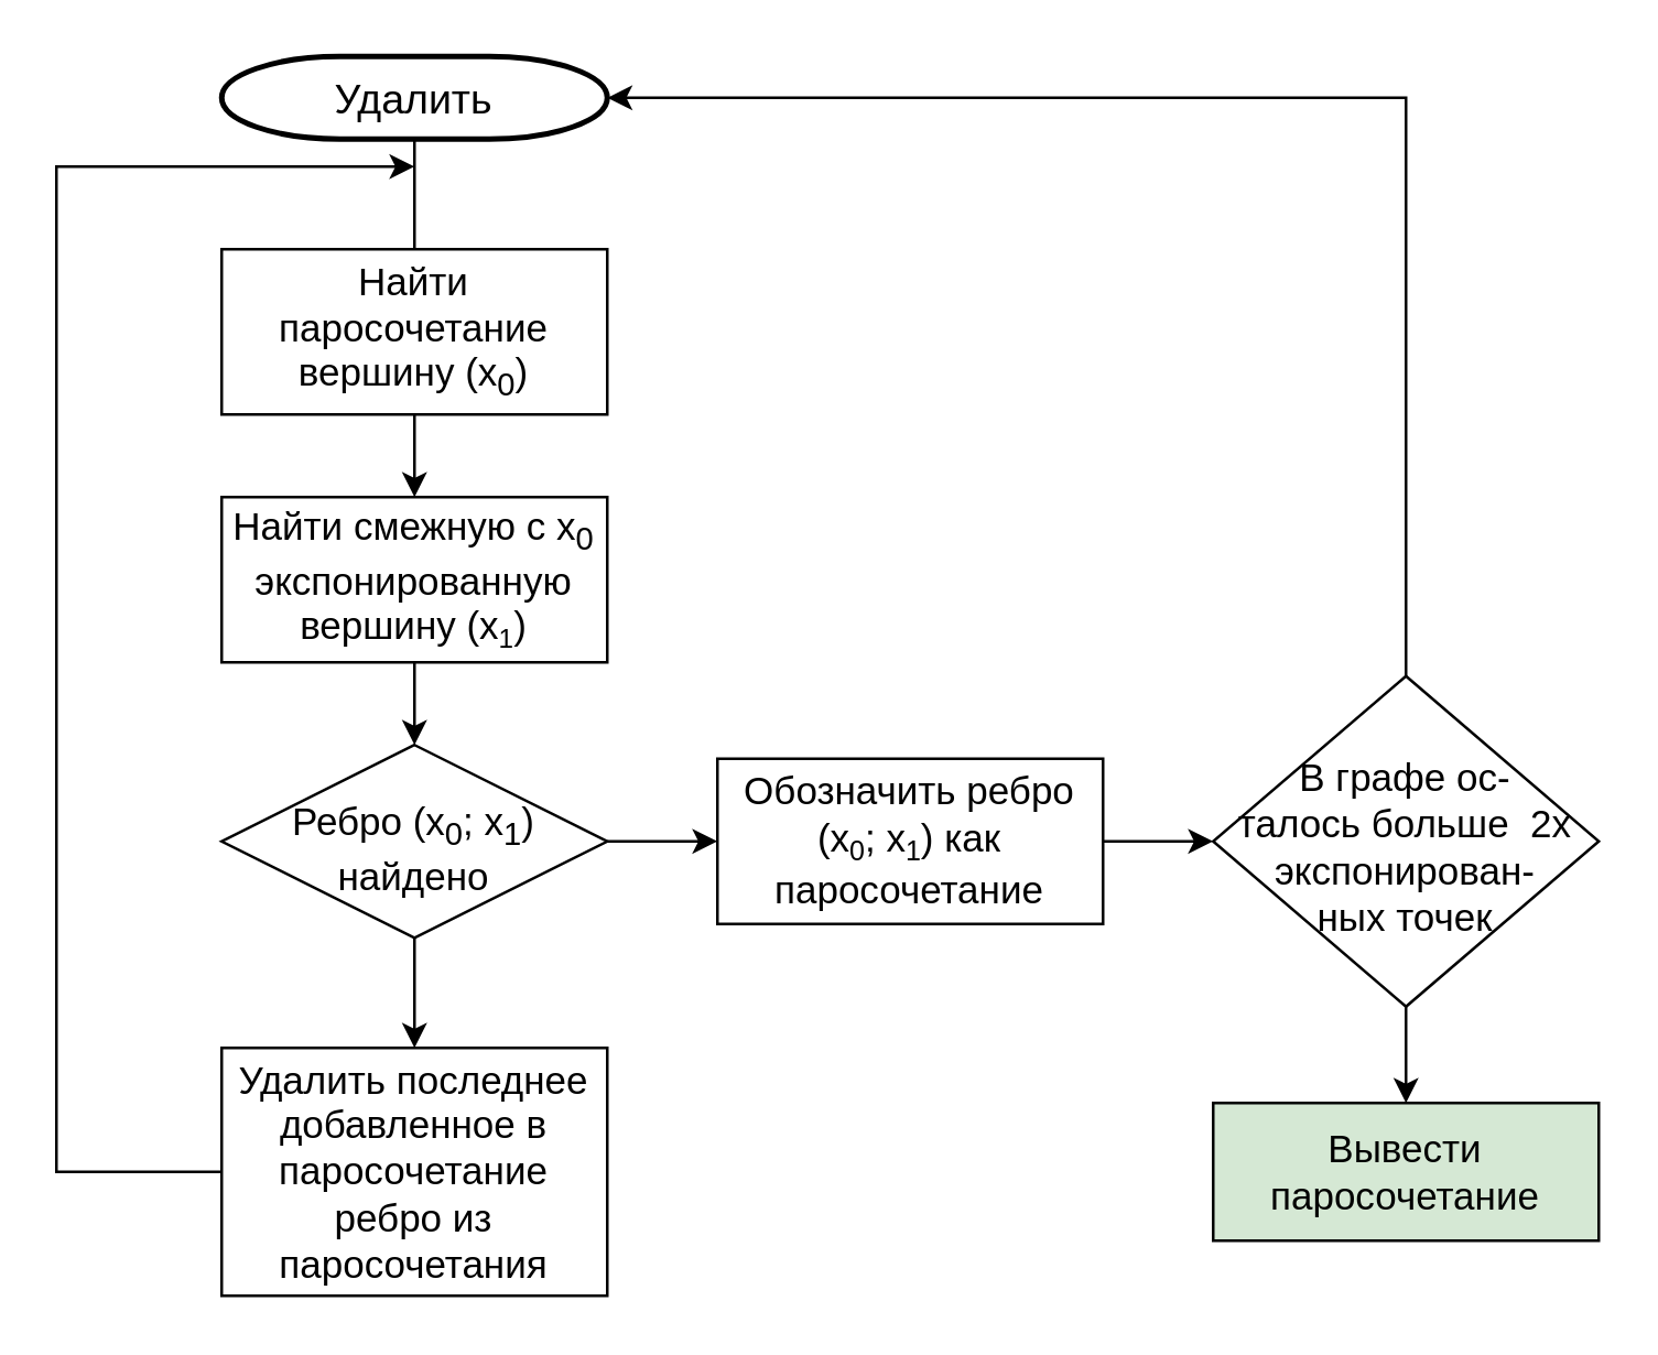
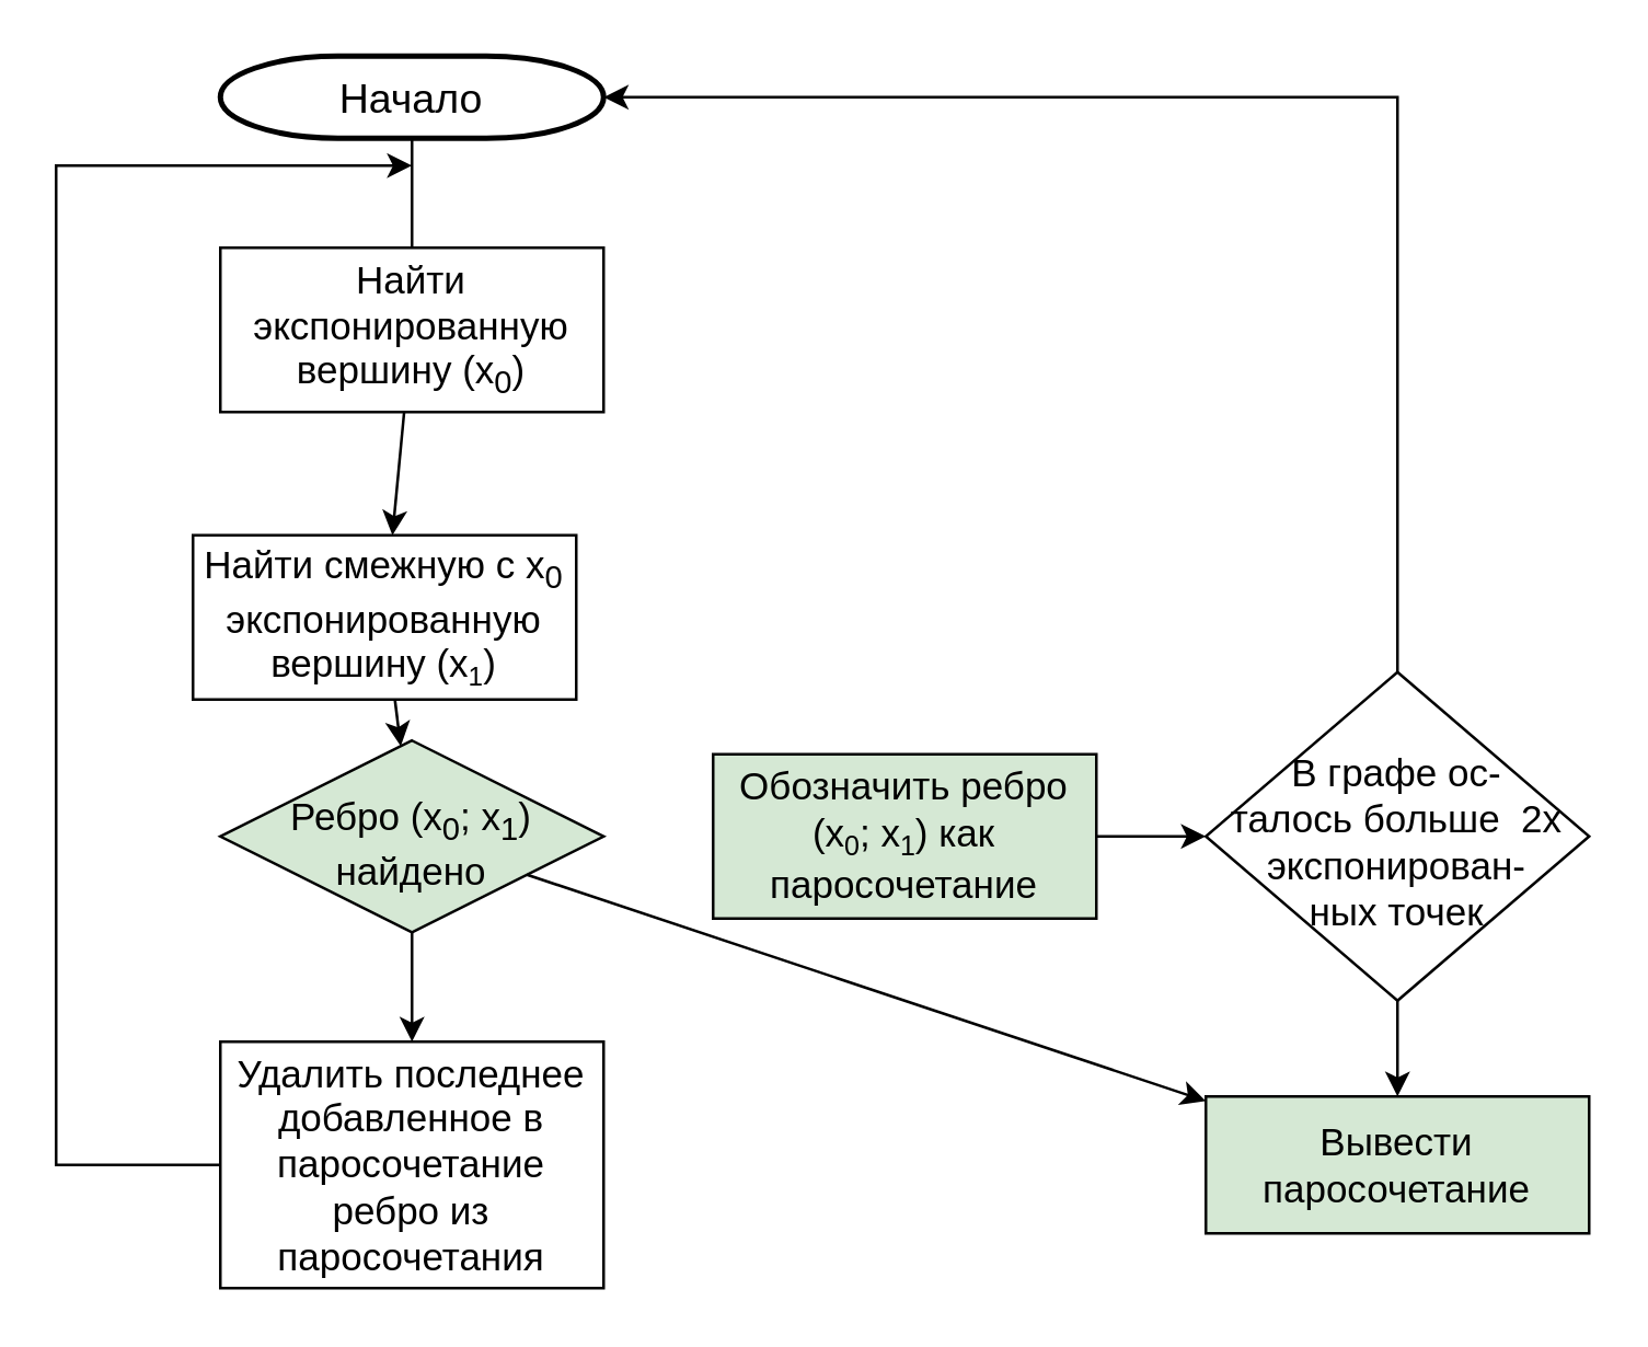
- <mxCell id="2" value="&lt;font style=&quot;font-size: 15px;&quot;&gt;Удалить&lt;/font&gt;" style="strokeWidth=2;html=1;shape=mxgraph.flowchart.terminator;whiteSpace=wrap;" vertex="1" parent="1"><mxGeometry x="80" y="20" width="140" height="30" as="geometry" /></mxCell>
+ <mxCell id="2" value="&lt;font style=&quot;font-size: 15px;&quot;&gt;Начало&lt;/font&gt;" style="strokeWidth=2;html=1;shape=mxgraph.flowchart.terminator;whiteSpace=wrap;" vertex="1" parent="1"><mxGeometry x="80" y="20" width="140" height="30" as="geometry" /></mxCell>
- <mxCell id="3" value="&lt;span style=&quot;font-size: 14px;&quot;&gt;Найти паросочетание вершину (x&lt;sub&gt;0&lt;/sub&gt;)&lt;/span&gt;" style="rounded=0;whiteSpace=wrap;html=1;" vertex="1" parent="1"><mxGeometry x="80" y="90" width="140" height="60" as="geometry" /></mxCell>
+ <mxCell id="3" value="&lt;span style=&quot;font-size: 14px;&quot;&gt;Найти экспонированную вершину (x&lt;sub&gt;0&lt;/sub&gt;)&lt;/span&gt;" style="rounded=0;whiteSpace=wrap;html=1;" vertex="1" parent="1"><mxGeometry x="80" y="90" width="140" height="60" as="geometry" /></mxCell>
- <mxCell id="4" value="&lt;span style=&quot;font-size: 14px;&quot;&gt;Найти смежную с x&lt;sub&gt;0&lt;/sub&gt; экспонированную вершину (x&lt;/span&gt;&lt;span style=&quot;font-size: 11.667px;&quot;&gt;&lt;sub&gt;1&lt;/sub&gt;&lt;/span&gt;&lt;span style=&quot;font-size: 14px;&quot;&gt;)&lt;/span&gt;" style="rounded=0;whiteSpace=wrap;html=1;" vertex="1" parent="1"><mxGeometry x="80" y="180" width="140" height="60" as="geometry" /></mxCell>
+ <mxCell id="4" value="&lt;span style=&quot;font-size: 14px;&quot;&gt;Найти смежную с x&lt;sub&gt;0&lt;/sub&gt; экспонированную вершину (x&lt;/span&gt;&lt;span style=&quot;font-size: 11.667px;&quot;&gt;&lt;sub&gt;1&lt;/sub&gt;&lt;/span&gt;&lt;span style=&quot;font-size: 14px;&quot;&gt;)&lt;/span&gt;" style="rounded=0;whiteSpace=wrap;html=1;" vertex="1" parent="1"><mxGeometry x="70" y="195" width="140" height="60" as="geometry" /></mxCell>
- <mxCell id="5" value="&lt;div style=&quot;font-size: 5px;&quot;&gt;&lt;span style=&quot;&quot;&gt;&lt;br&gt;&lt;/span&gt;&lt;/div&gt;&lt;div style=&quot;&quot;&gt;&lt;span style=&quot;font-size: 14px;&quot;&gt;Ребро (x&lt;sub&gt;0&lt;/sub&gt;; x&lt;sub&gt;1&lt;/sub&gt;) найдено&lt;/span&gt;&lt;/div&gt;" style="rhombus;whiteSpace=wrap;html=1;" vertex="1" parent="1"><mxGeometry x="80" y="270" width="140" height="70" as="geometry" /></mxCell>
+ <mxCell id="5" value="&lt;div style=&quot;font-size: 5px;&quot;&gt;&lt;span style=&quot;&quot;&gt;&lt;br&gt;&lt;/span&gt;&lt;/div&gt;&lt;div style=&quot;&quot;&gt;&lt;span style=&quot;font-size: 14px;&quot;&gt;Ребро (x&lt;sub&gt;0&lt;/sub&gt;; x&lt;sub&gt;1&lt;/sub&gt;) найдено&lt;/span&gt;&lt;/div&gt;" style="rhombus;whiteSpace=wrap;html=1;fillColor=#d5e8d4;" vertex="1" parent="1"><mxGeometry x="80" y="270" width="140" height="70" as="geometry" /></mxCell>
- <mxCell id="13" value="" style="endArrow=classic;html=1;rounded=0;" edge="1" parent="1" source="5" target="6"><mxGeometry width="50" height="50" relative="1" as="geometry"><mxPoint x="320" y="260" as="sourcePoint" /><mxPoint x="370" y="210" as="targetPoint" /></mxGeometry></mxCell>
+ <mxCell id="13" value="" style="endArrow=classic;html=1;rounded=0;" edge="1" parent="1" source="5" target="9"><mxGeometry width="50" height="50" relative="1" as="geometry"><mxPoint x="320" y="260" as="sourcePoint" /><mxPoint x="370" y="210" as="targetPoint" /></mxGeometry></mxCell>
- <mxCell id="6" value="&lt;div&gt;&lt;span style=&quot;font-size: 14px;&quot;&gt;Обозначить ребро (x&lt;/span&gt;&lt;sub&gt;0&lt;/sub&gt;&lt;span style=&quot;font-size: 14px;&quot;&gt;; x&lt;/span&gt;&lt;sub&gt;1&lt;/sub&gt;&lt;span style=&quot;font-size: 14px;&quot;&gt;) как паросочетание&lt;/span&gt;&lt;br&gt;&lt;/div&gt;" style="rounded=0;whiteSpace=wrap;html=1;" vertex="1" parent="1"><mxGeometry x="260" y="275" width="140" height="60" as="geometry" /></mxCell>
+ <mxCell id="6" value="&lt;div&gt;&lt;span style=&quot;font-size: 14px;&quot;&gt;Обозначить ребро (x&lt;/span&gt;&lt;sub&gt;0&lt;/sub&gt;&lt;span style=&quot;font-size: 14px;&quot;&gt;; x&lt;/span&gt;&lt;sub&gt;1&lt;/sub&gt;&lt;span style=&quot;font-size: 14px;&quot;&gt;) как паросочетание&lt;/span&gt;&lt;br&gt;&lt;/div&gt;" style="rounded=0;whiteSpace=wrap;html=1;fillColor=#d5e8d4;" vertex="1" parent="1"><mxGeometry x="260" y="275" width="140" height="60" as="geometry" /></mxCell>
